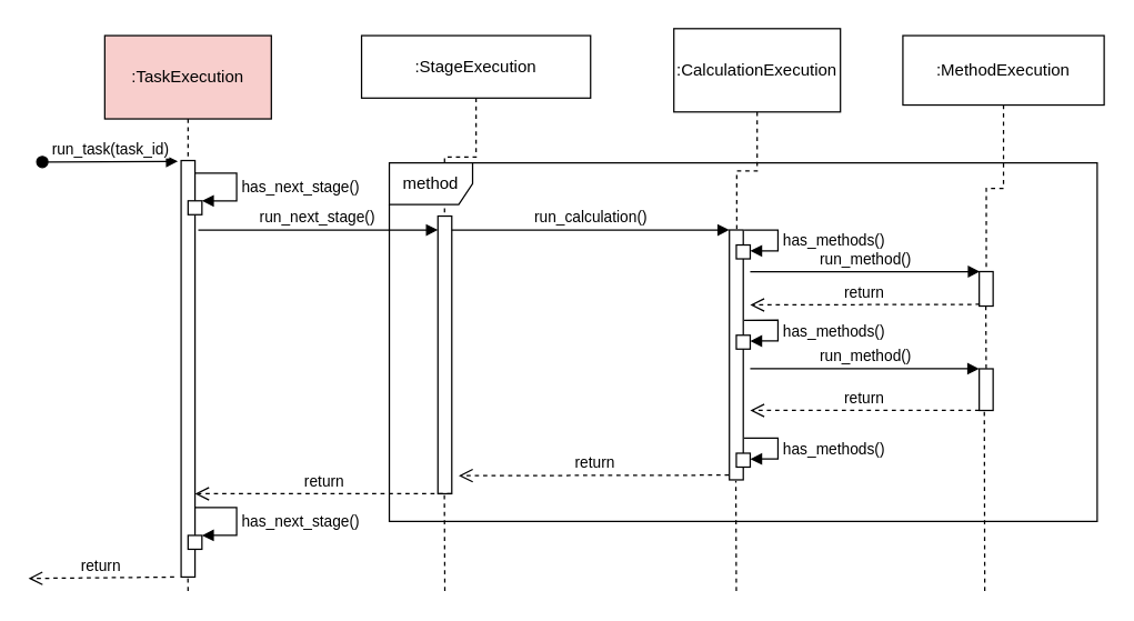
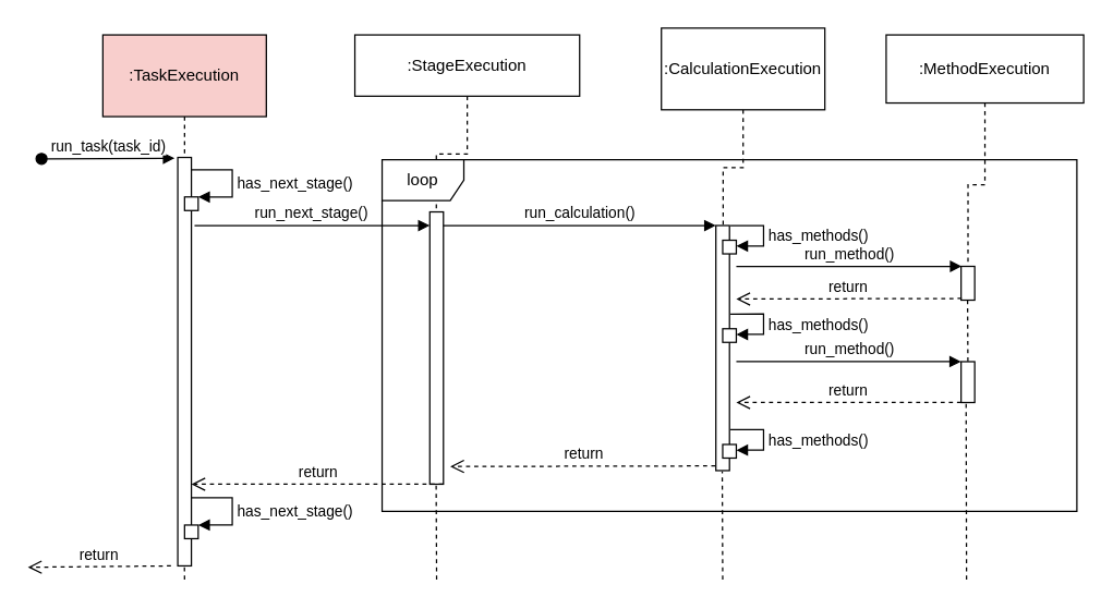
- <mxCell id="41" value="method" style="shape=umlFrame;whiteSpace=wrap;html=1;" vertex="1" parent="1"><mxGeometry x="280" y="116.62" width="510" height="258.38" as="geometry" /></mxCell>
+ <mxCell id="41" value="loop" style="shape=umlFrame;whiteSpace=wrap;html=1;" vertex="1" parent="1"><mxGeometry x="280" y="116.62" width="510" height="258.38" as="geometry" /></mxCell>
